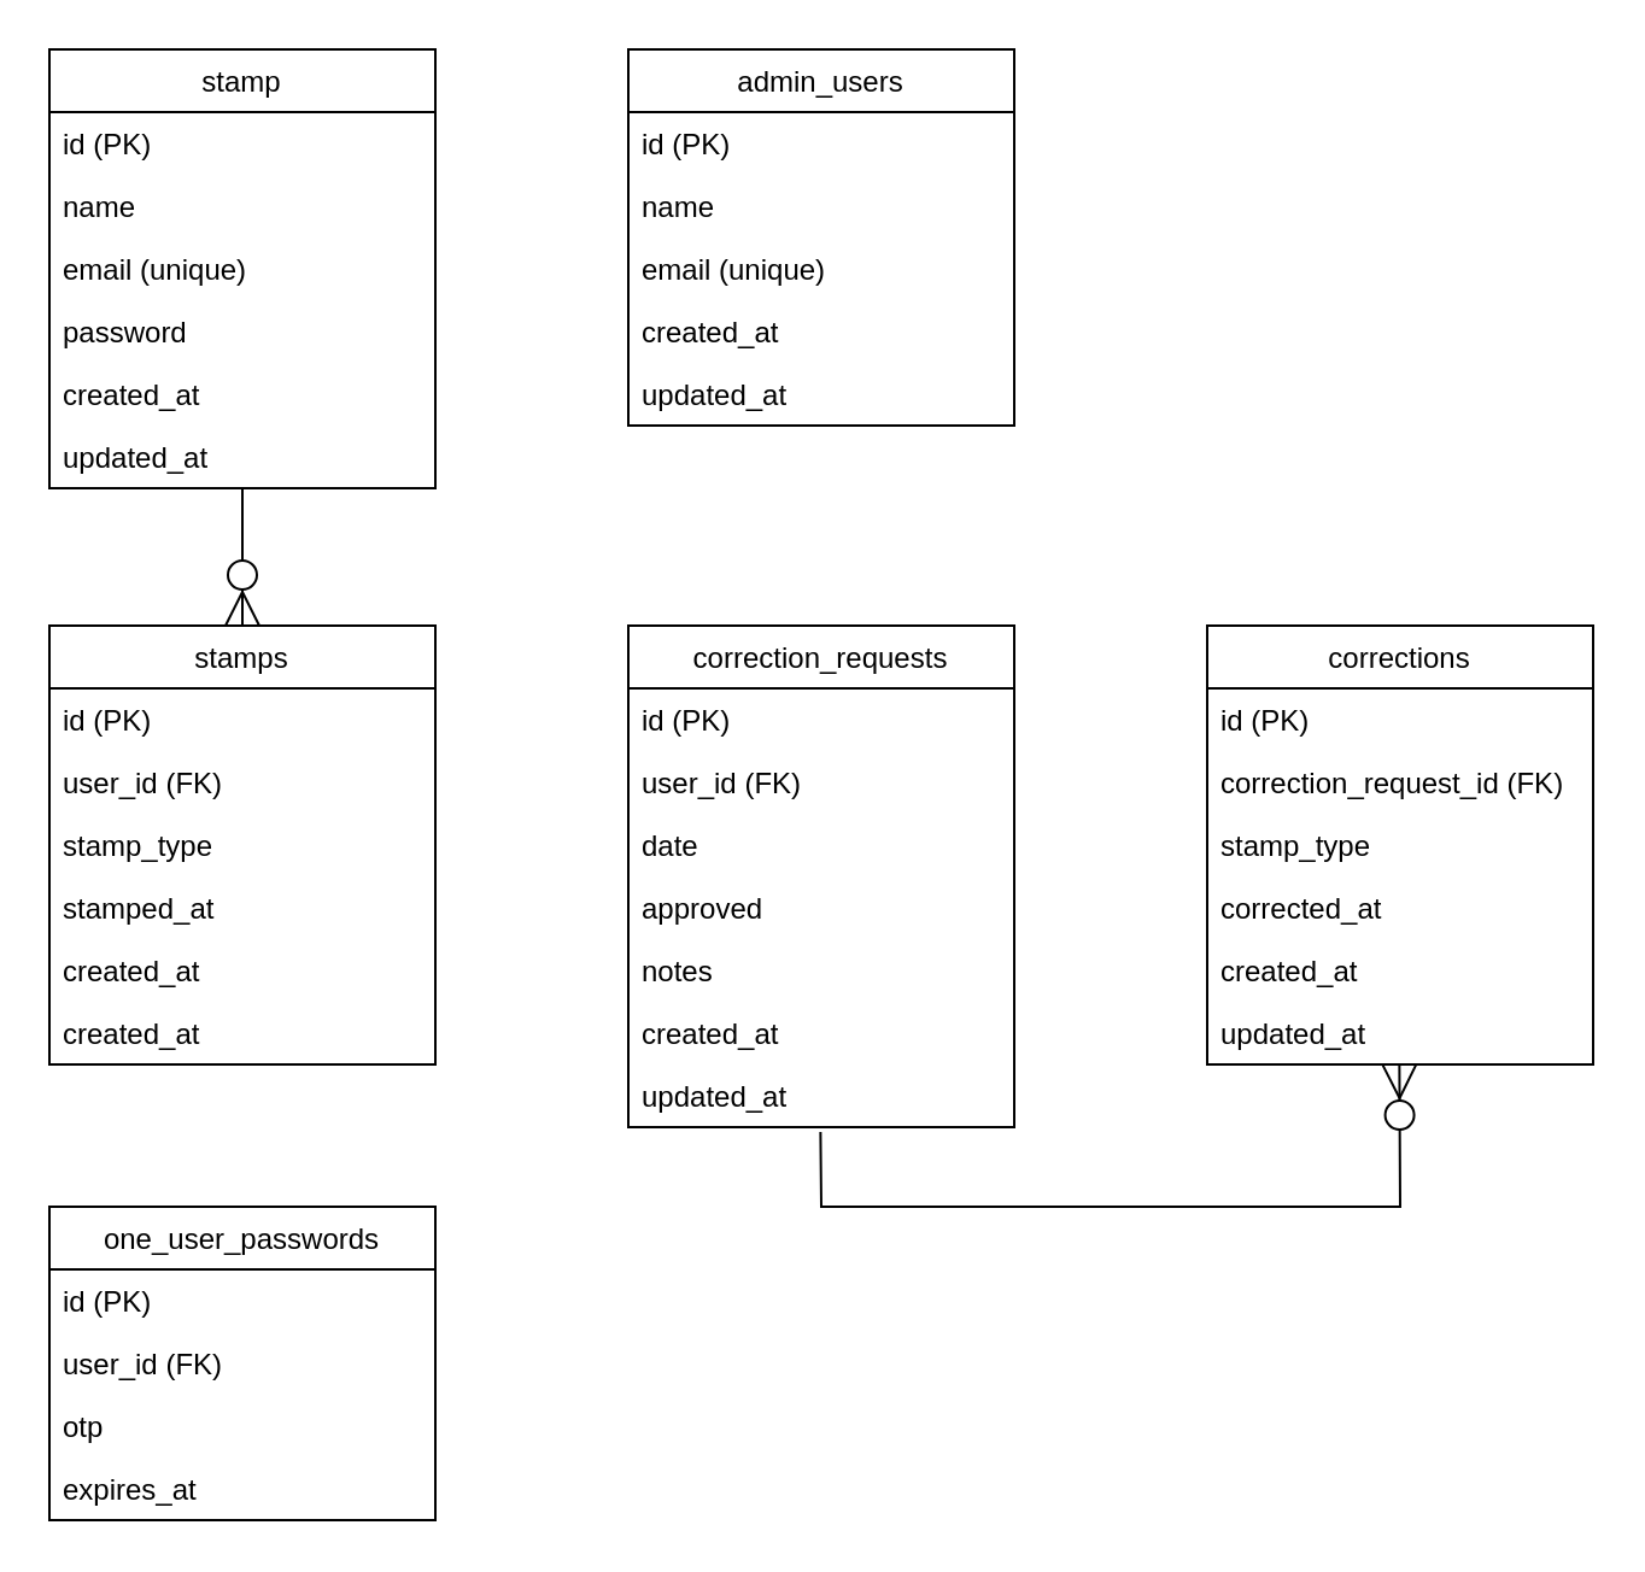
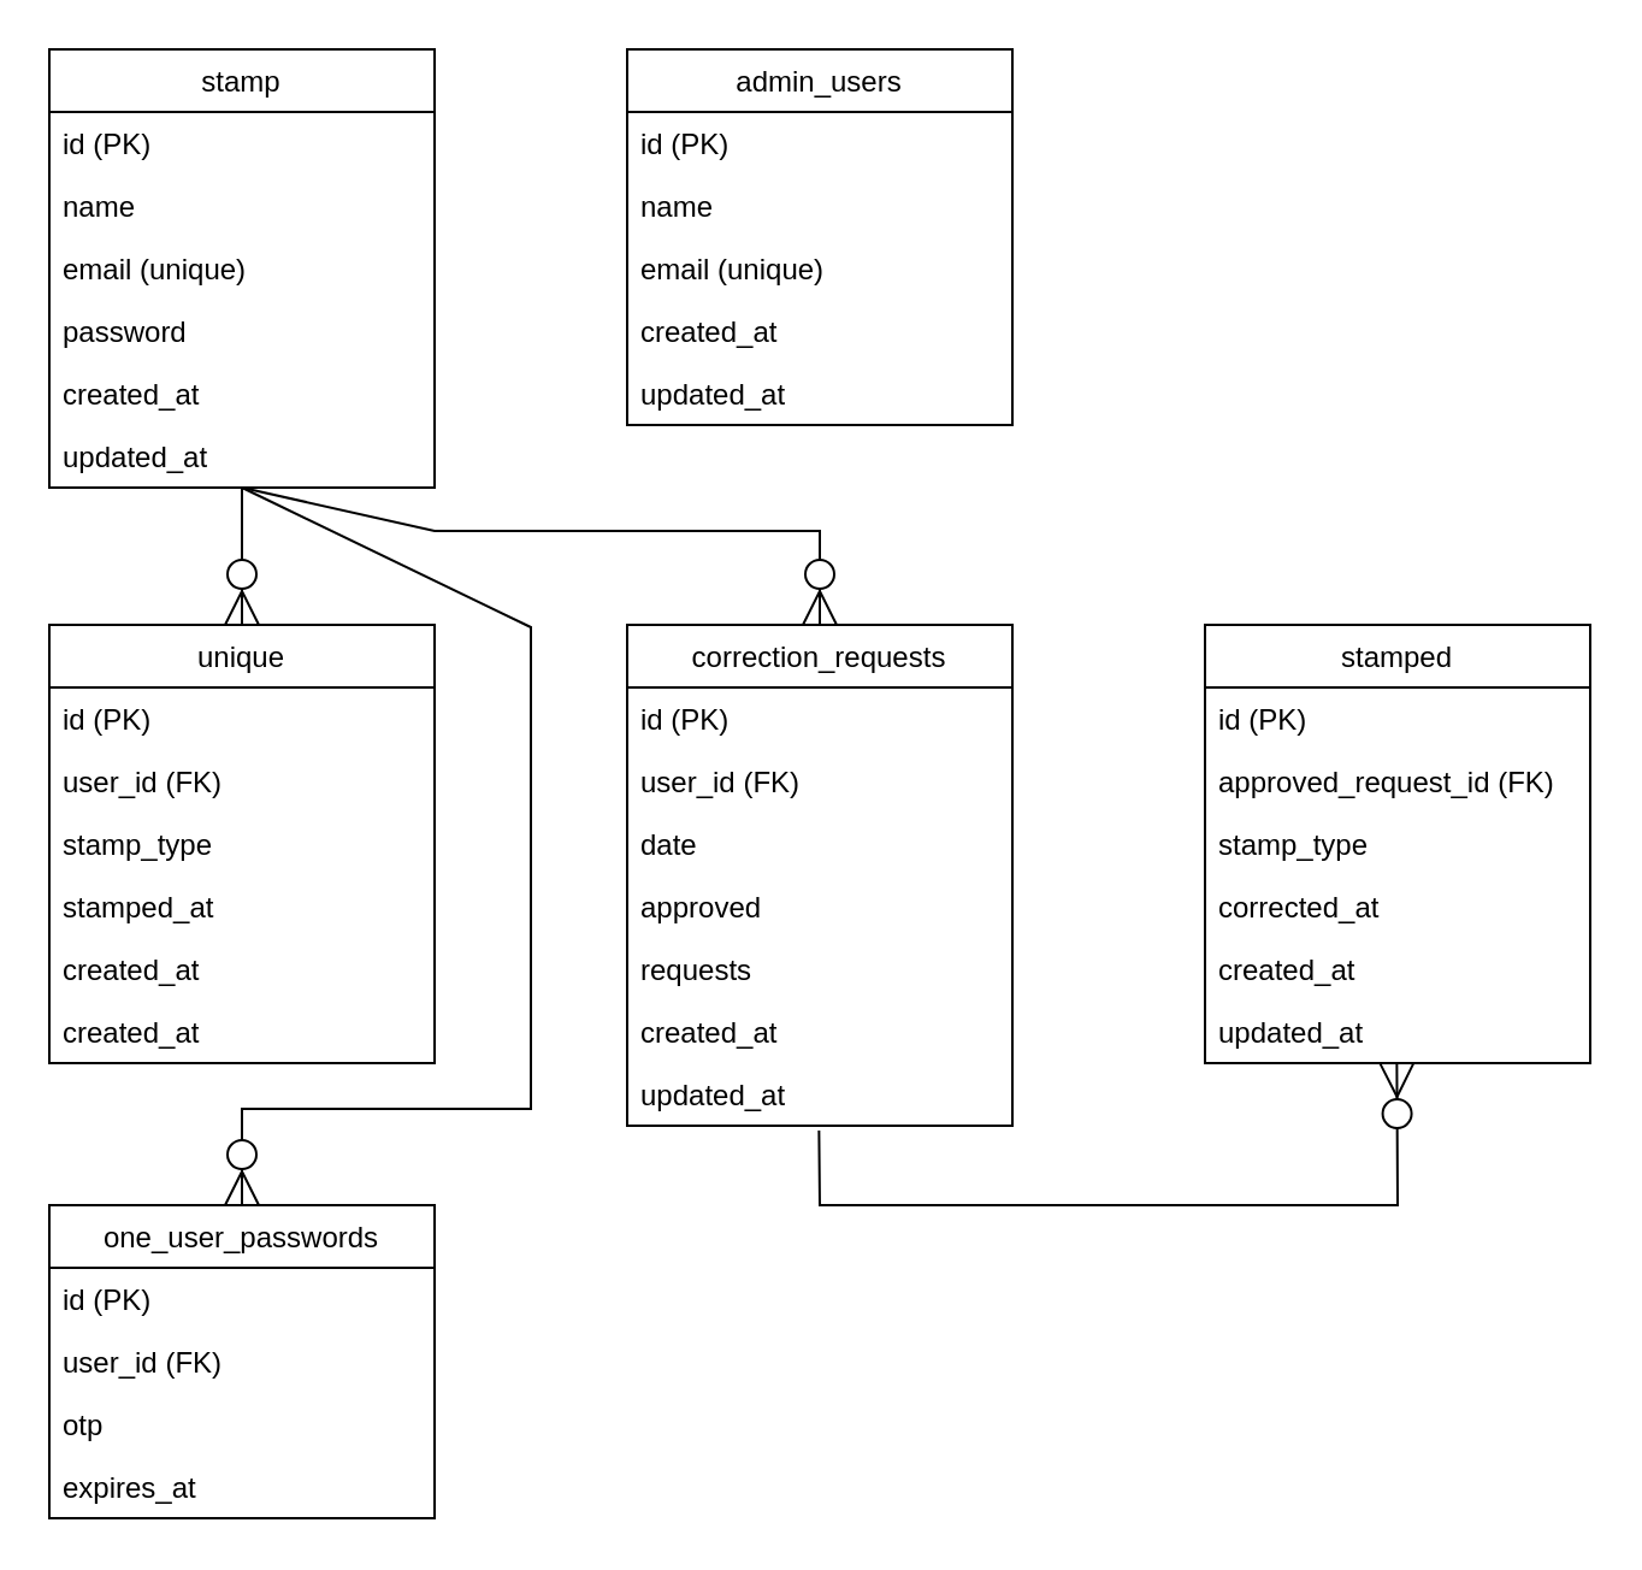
+ <mxCell id="43" value="" style="endArrow=ERzeroToMany;endFill=1;endSize=12;html=1;rounded=0;exitX=0.5;exitY=1;exitDx=0;exitDy=0;entryX=0.5;entryY=0;entryDx=0;entryDy=0;" parent="1" source="2" target="22" edge="1"><mxGeometry width="100" height="100" relative="1" as="geometry"><mxPoint x="370" y="380" as="sourcePoint" /><mxPoint x="470" y="280" as="targetPoint" /><Array as="points"><mxPoint x="180" y="220" /><mxPoint x="230" y="220" /><mxPoint x="290" y="220" /><mxPoint x="340" y="220" /></Array></mxGeometry></mxCell>
- <mxCell id="15" value="stamps" style="swimlane;fontStyle=0;childLayout=stackLayout;horizontal=1;startSize=26;horizontalStack=0;resizeParent=1;resizeParentMax=0;resizeLast=0;collapsible=1;marginBottom=0;rounded=0;shadow=0;strokeWidth=1;" parent="1" vertex="1"><mxGeometry x="20" y="259" width="160" height="182" as="geometry"><mxRectangle x="230" y="340" width="160" height="26" as="alternateBounds" /></mxGeometry></mxCell>
+ <mxCell id="15" value="unique" style="swimlane;fontStyle=0;childLayout=stackLayout;horizontal=1;startSize=26;horizontalStack=0;resizeParent=1;resizeParentMax=0;resizeLast=0;collapsible=1;marginBottom=0;rounded=0;shadow=0;strokeWidth=1;" parent="1" vertex="1"><mxGeometry x="20" y="259" width="160" height="182" as="geometry"><mxRectangle x="230" y="340" width="160" height="26" as="alternateBounds" /></mxGeometry></mxCell>
- <mxCell id="30" value="corrections" style="swimlane;fontStyle=0;childLayout=stackLayout;horizontal=1;startSize=26;horizontalStack=0;resizeParent=1;resizeParentMax=0;resizeLast=0;collapsible=1;marginBottom=0;rounded=0;shadow=0;strokeWidth=1;" parent="1" vertex="1"><mxGeometry x="500" y="259" width="160" height="182" as="geometry"><mxRectangle x="710" y="340" width="160" height="26" as="alternateBounds" /></mxGeometry></mxCell>
+ <mxCell id="30" value="stamped" style="swimlane;fontStyle=0;childLayout=stackLayout;horizontal=1;startSize=26;horizontalStack=0;resizeParent=1;resizeParentMax=0;resizeLast=0;collapsible=1;marginBottom=0;rounded=0;shadow=0;strokeWidth=1;" parent="1" vertex="1"><mxGeometry x="500" y="259" width="160" height="182" as="geometry"><mxRectangle x="710" y="340" width="160" height="26" as="alternateBounds" /></mxGeometry></mxCell>
- <mxCell id="32" value="correction_request_id (FK)" style="text;strokeColor=none;fillColor=none;align=left;verticalAlign=top;spacingLeft=4;spacingRight=4;overflow=hidden;rotatable=0;points=[[0,0.5],[1,0.5]];portConstraint=eastwest;" parent="30" vertex="1"><mxGeometry y="52" width="160" height="26" as="geometry" /></mxCell>
+ <mxCell id="32" value="approved_request_id (FK)" style="text;strokeColor=none;fillColor=none;align=left;verticalAlign=top;spacingLeft=4;spacingRight=4;overflow=hidden;rotatable=0;points=[[0,0.5],[1,0.5]];portConstraint=eastwest;" parent="30" vertex="1"><mxGeometry y="52" width="160" height="26" as="geometry" /></mxCell>
+ <mxCell id="44" value="" style="endArrow=ERzeroToMany;endFill=1;endSize=12;html=1;rounded=0;exitX=0.5;exitY=1;exitDx=0;exitDy=0;entryX=0.5;entryY=0;entryDx=0;entryDy=0;" parent="1" source="2" target="37" edge="1"><mxGeometry width="100" height="100" relative="1" as="geometry"><mxPoint x="370" y="380" as="sourcePoint" /><mxPoint x="470" y="280" as="targetPoint" /><Array as="points"><mxPoint x="220" y="260" /><mxPoint x="220" y="290" /><mxPoint x="220" y="460" /><mxPoint x="150" y="460" /><mxPoint x="100" y="460" /></Array></mxGeometry></mxCell>
- <mxCell id="27" value="notes" style="text;strokeColor=none;fillColor=none;align=left;verticalAlign=top;spacingLeft=4;spacingRight=4;overflow=hidden;rotatable=0;points=[[0,0.5],[1,0.5]];portConstraint=eastwest;" parent="22" vertex="1"><mxGeometry y="130" width="160" height="26" as="geometry" /></mxCell>
+ <mxCell id="27" value="requests" style="text;strokeColor=none;fillColor=none;align=left;verticalAlign=top;spacingLeft=4;spacingRight=4;overflow=hidden;rotatable=0;points=[[0,0.5],[1,0.5]];portConstraint=eastwest;" parent="22" vertex="1"><mxGeometry y="130" width="160" height="26" as="geometry" /></mxCell>
